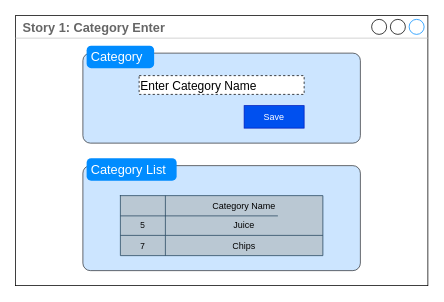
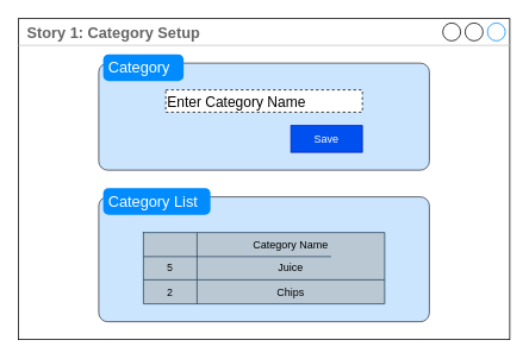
- <mxCell id="2" value="&lt;b&gt;&lt;font style=&quot;font-size: 17px&quot;&gt;Story 1: Category Enter&lt;/font&gt;&lt;/b&gt;" style="strokeWidth=1;shadow=0;dashed=0;align=center;html=1;shape=mxgraph.mockup.containers.window;align=left;verticalAlign=top;spacingLeft=8;strokeColor2=#008cff;strokeColor3=#c4c4c4;fontColor=#666666;mainText=;fontSize=17;labelBackgroundColor=none;fillColor=none;" parent="1" vertex="1"><mxGeometry x="20" y="20" width="550" height="360" as="geometry" /></mxCell>
+ <mxCell id="2" value="&lt;b&gt;&lt;font style=&quot;font-size: 17px&quot;&gt;Story 1: Category Setup&lt;/font&gt;&lt;/b&gt;" style="strokeWidth=1;shadow=0;dashed=0;align=center;html=1;shape=mxgraph.mockup.containers.window;align=left;verticalAlign=top;spacingLeft=8;strokeColor2=#008cff;strokeColor3=#c4c4c4;fontColor=#666666;mainText=;fontSize=17;labelBackgroundColor=none;fillColor=none;" parent="1" vertex="1"><mxGeometry x="20" y="20" width="550" height="360" as="geometry" /></mxCell>
- <mxCell id="16" value="7" style="shape=partialRectangle;html=1;whiteSpace=wrap;connectable=0;overflow=hidden;fillColor=none;top=0;left=0;bottom=0;right=0;" parent="15" vertex="1"><mxGeometry width="60" height="27" as="geometry" /></mxCell>
+ <mxCell id="16" value="2" style="shape=partialRectangle;html=1;whiteSpace=wrap;connectable=0;overflow=hidden;fillColor=none;top=0;left=0;bottom=0;right=0;" parent="15" vertex="1"><mxGeometry width="60" height="27" as="geometry" /></mxCell>
